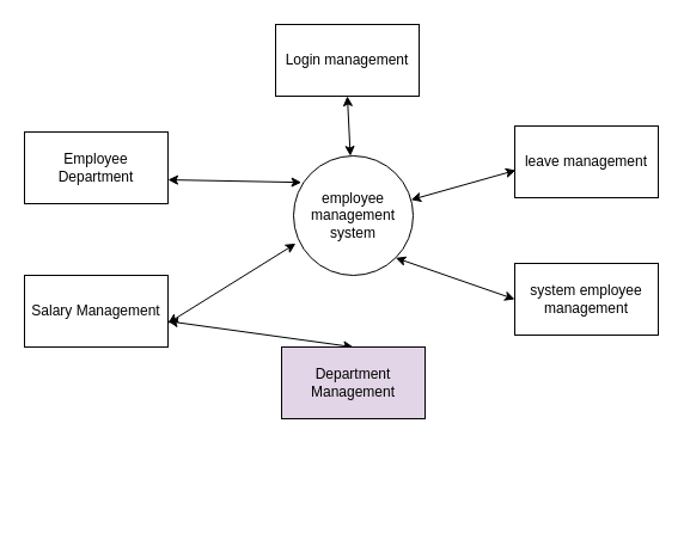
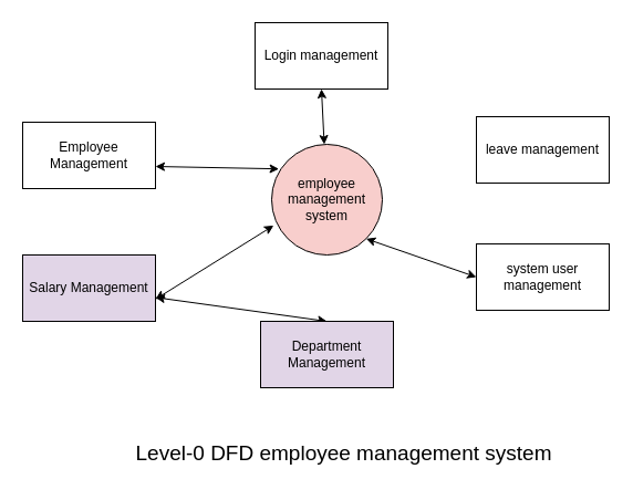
- <mxCell id="3" value="Employee Department" style="rounded=0;whiteSpace=wrap;html=1;" parent="1" vertex="1"><mxGeometry x="20" y="110" width="120" height="60" as="geometry" /></mxCell>
+ <mxCell id="3" value="Employee Management" style="rounded=0;whiteSpace=wrap;html=1;" parent="1" vertex="1"><mxGeometry x="20" y="110" width="120" height="60" as="geometry" /></mxCell>
- <mxCell id="12" value="" style="endArrow=classic;startArrow=classic;html=1;rounded=0;entryX=0.007;entryY=0.617;entryDx=0;entryDy=0;entryPerimeter=0;" parent="1" source="11" edge="1" target="5"><mxGeometry width="50" height="50" relative="1" as="geometry"><mxPoint x="380" y="190" as="sourcePoint" /><mxPoint x="430" y="140" as="targetPoint" /></mxGeometry></mxCell>
- <mxCell id="11" value="employee management system" style="ellipse;whiteSpace=wrap;html=1;aspect=fixed;" parent="1" vertex="1"><mxGeometry x="245" y="130" width="100" height="100" as="geometry" /></mxCell>
+ <mxCell id="11" value="employee management system" style="ellipse;whiteSpace=wrap;html=1;aspect=fixed;fillColor=#f8cecc;" parent="1" vertex="1"><mxGeometry x="245" y="130" width="100" height="100" as="geometry" /></mxCell>
- <mxCell id="6" value="system employee management" style="rounded=0;whiteSpace=wrap;html=1;" parent="1" vertex="1"><mxGeometry x="430" y="220" width="120" height="60" as="geometry" /></mxCell>
+ <mxCell id="6" value="system user management" style="rounded=0;whiteSpace=wrap;html=1;" parent="1" vertex="1"><mxGeometry x="430" y="220" width="120" height="60" as="geometry" /></mxCell>
- <mxCell id="4" value="Salary Management" style="rounded=0;whiteSpace=wrap;html=1;" parent="1" vertex="1"><mxGeometry x="20" y="230" width="120" height="60" as="geometry" /></mxCell>
+ <mxCell id="4" value="Salary Management" style="rounded=0;whiteSpace=wrap;html=1;fillColor=#e1d5e7;" parent="1" vertex="1"><mxGeometry x="20" y="230" width="120" height="60" as="geometry" /></mxCell>
+ <mxCell id="7" value="&lt;span style=&quot;font-size: 19px;&quot;&gt;Level-0 DFD employee management system&lt;/span&gt;" style="text;html=1;align=center;verticalAlign=middle;resizable=0;points=[];autosize=1;strokeColor=none;fillColor=none;" parent="1" vertex="1"><mxGeometry x="110" y="390" width="400" height="40" as="geometry" /></mxCell>
